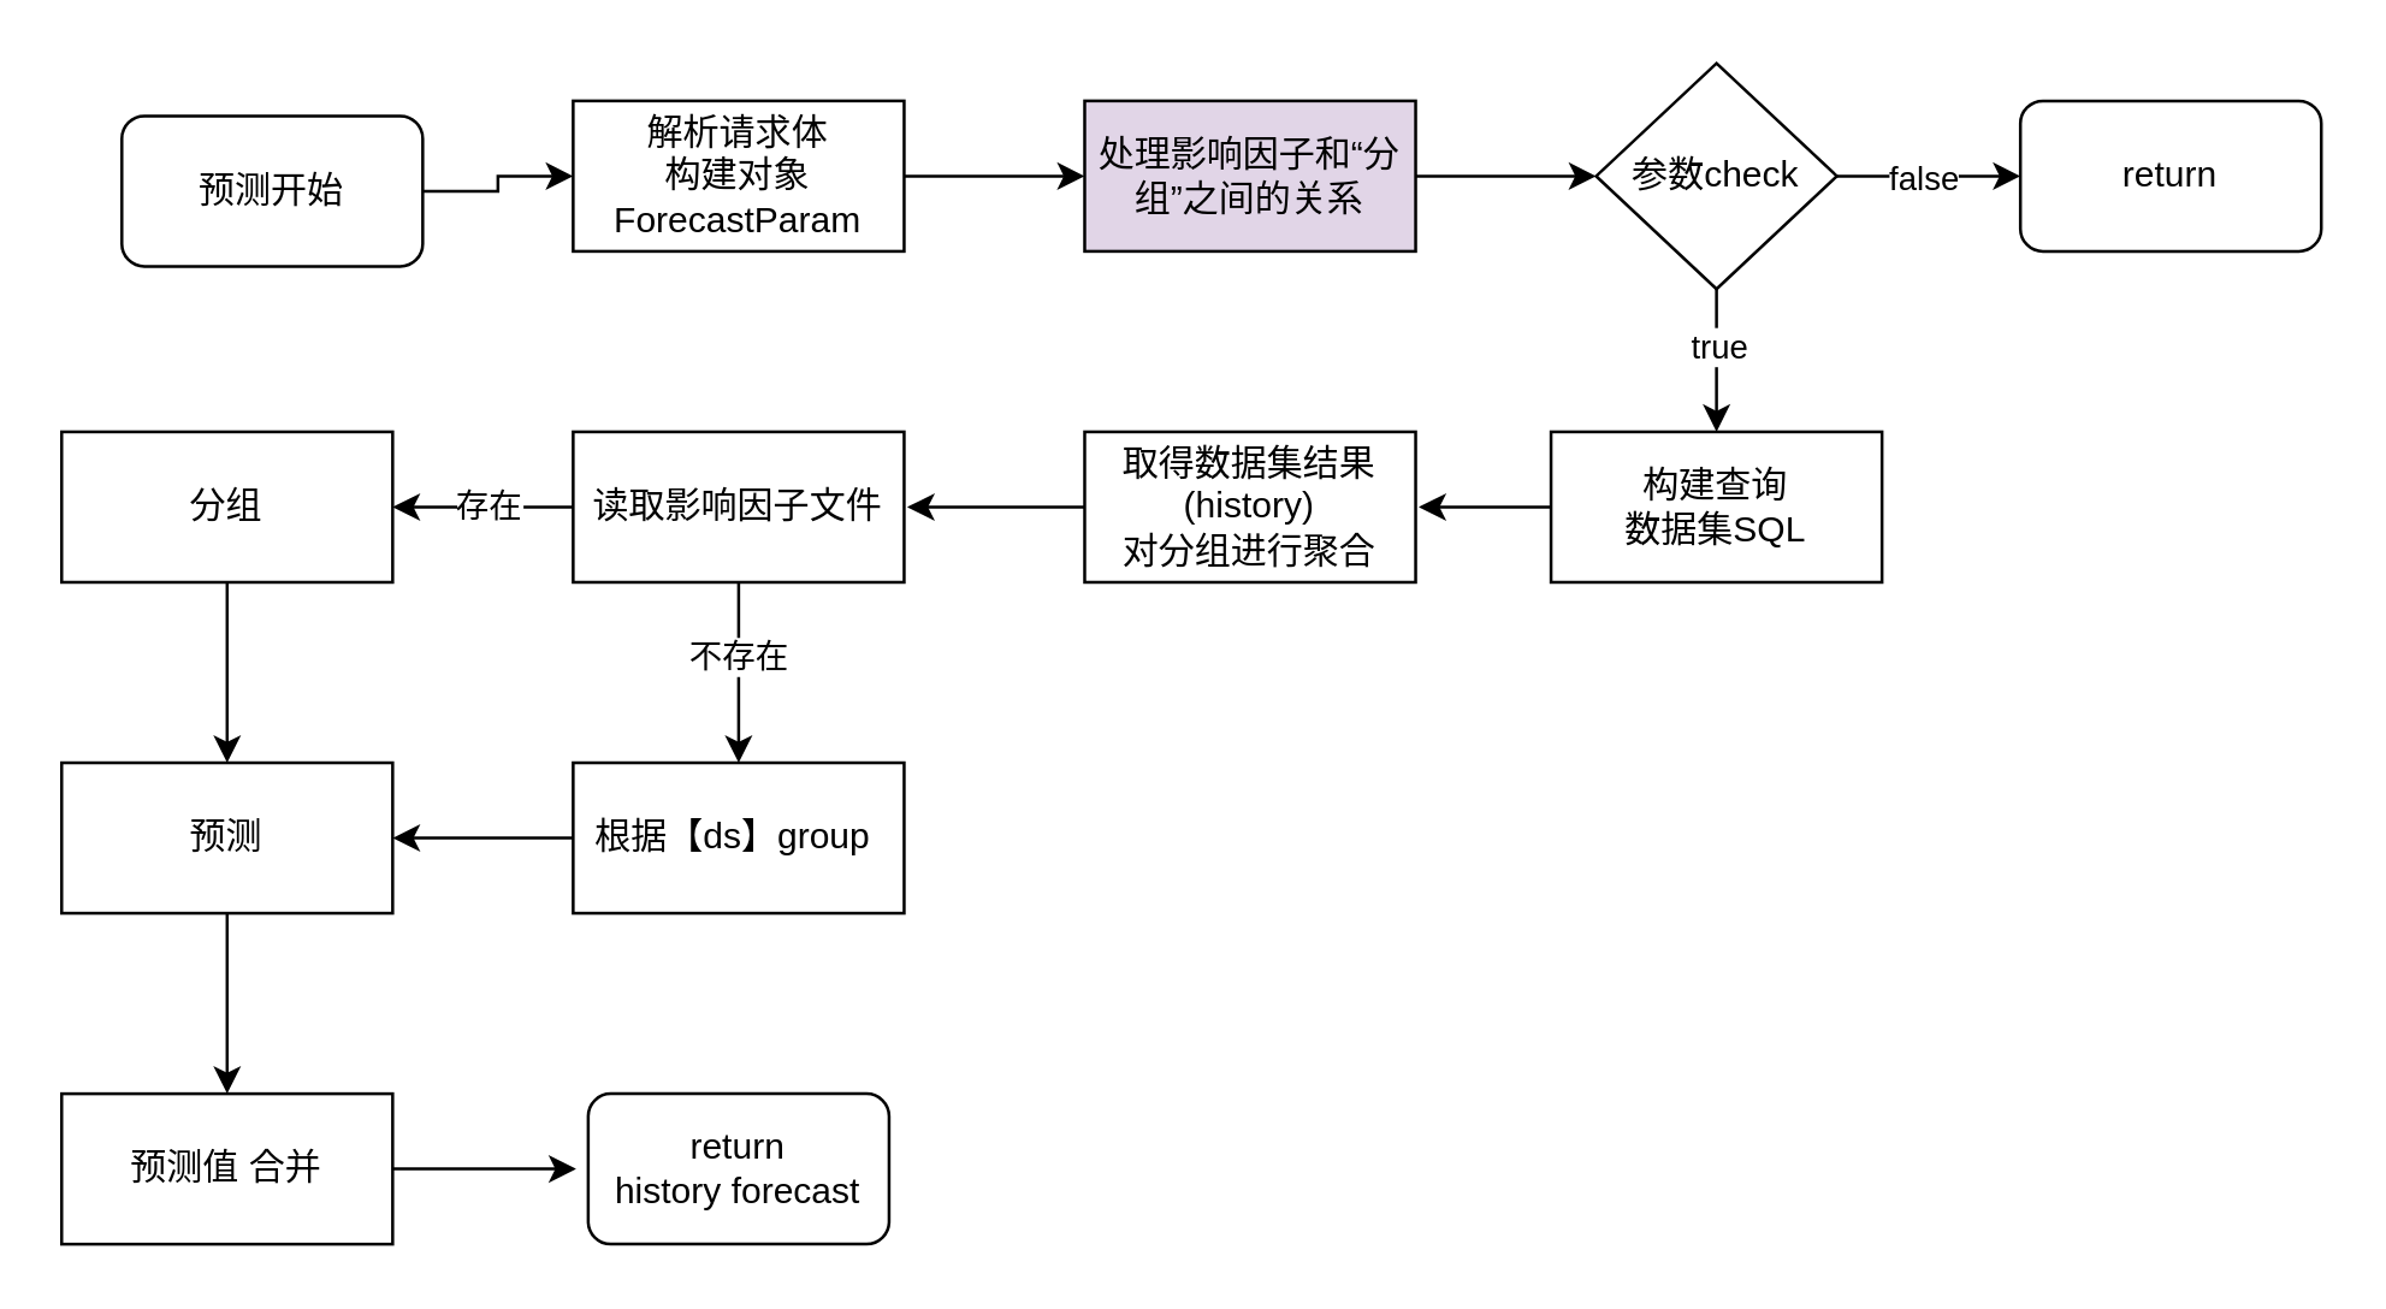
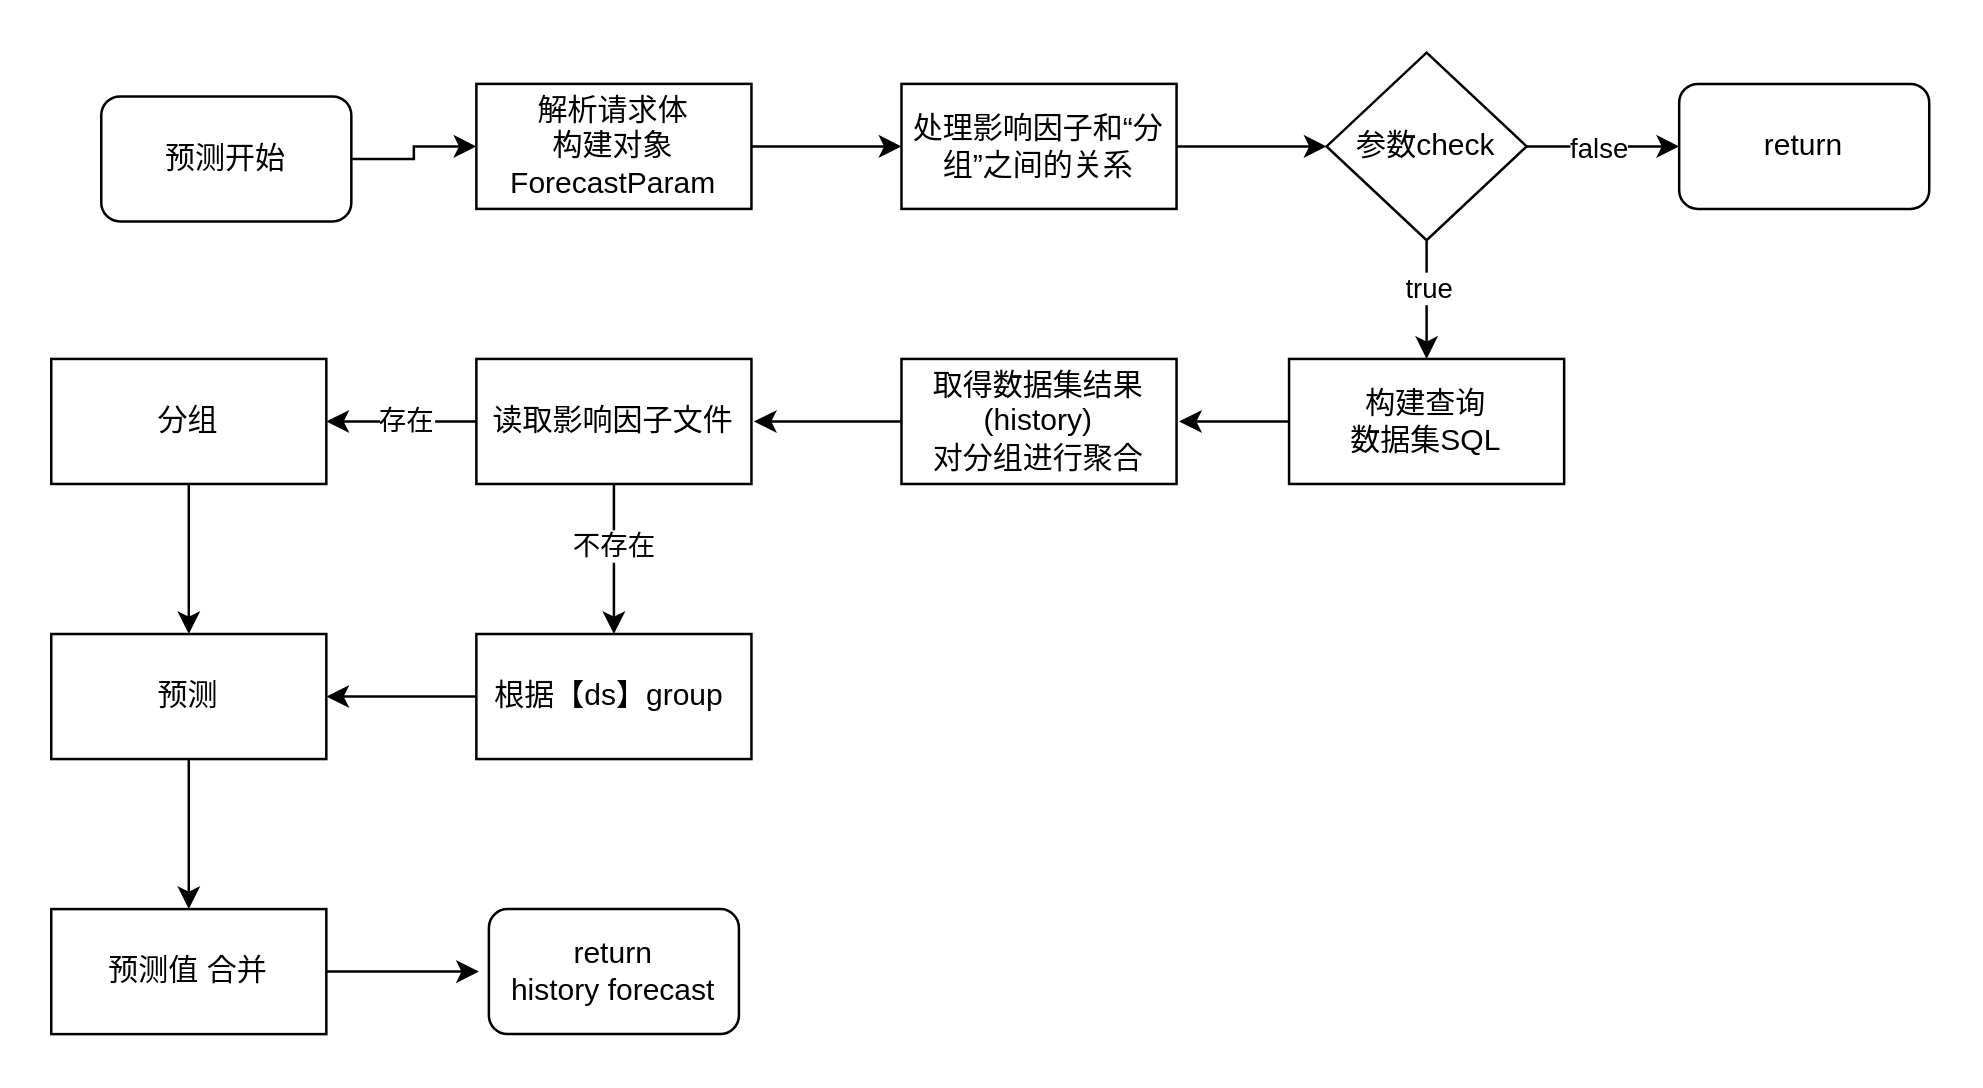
- <mxCell id="7" value="处理影响因子和“分组”之间的关系" style="rounded=0;whiteSpace=wrap;html=1;fillColor=#e1d5e7;" vertex="1" parent="1"><mxGeometry x="360" y="33" width="110" height="50" as="geometry" /></mxCell>
+ <mxCell id="7" value="处理影响因子和“分组”之间的关系" style="rounded=0;whiteSpace=wrap;html=1;" vertex="1" parent="1"><mxGeometry x="360" y="33" width="110" height="50" as="geometry" /></mxCell>
